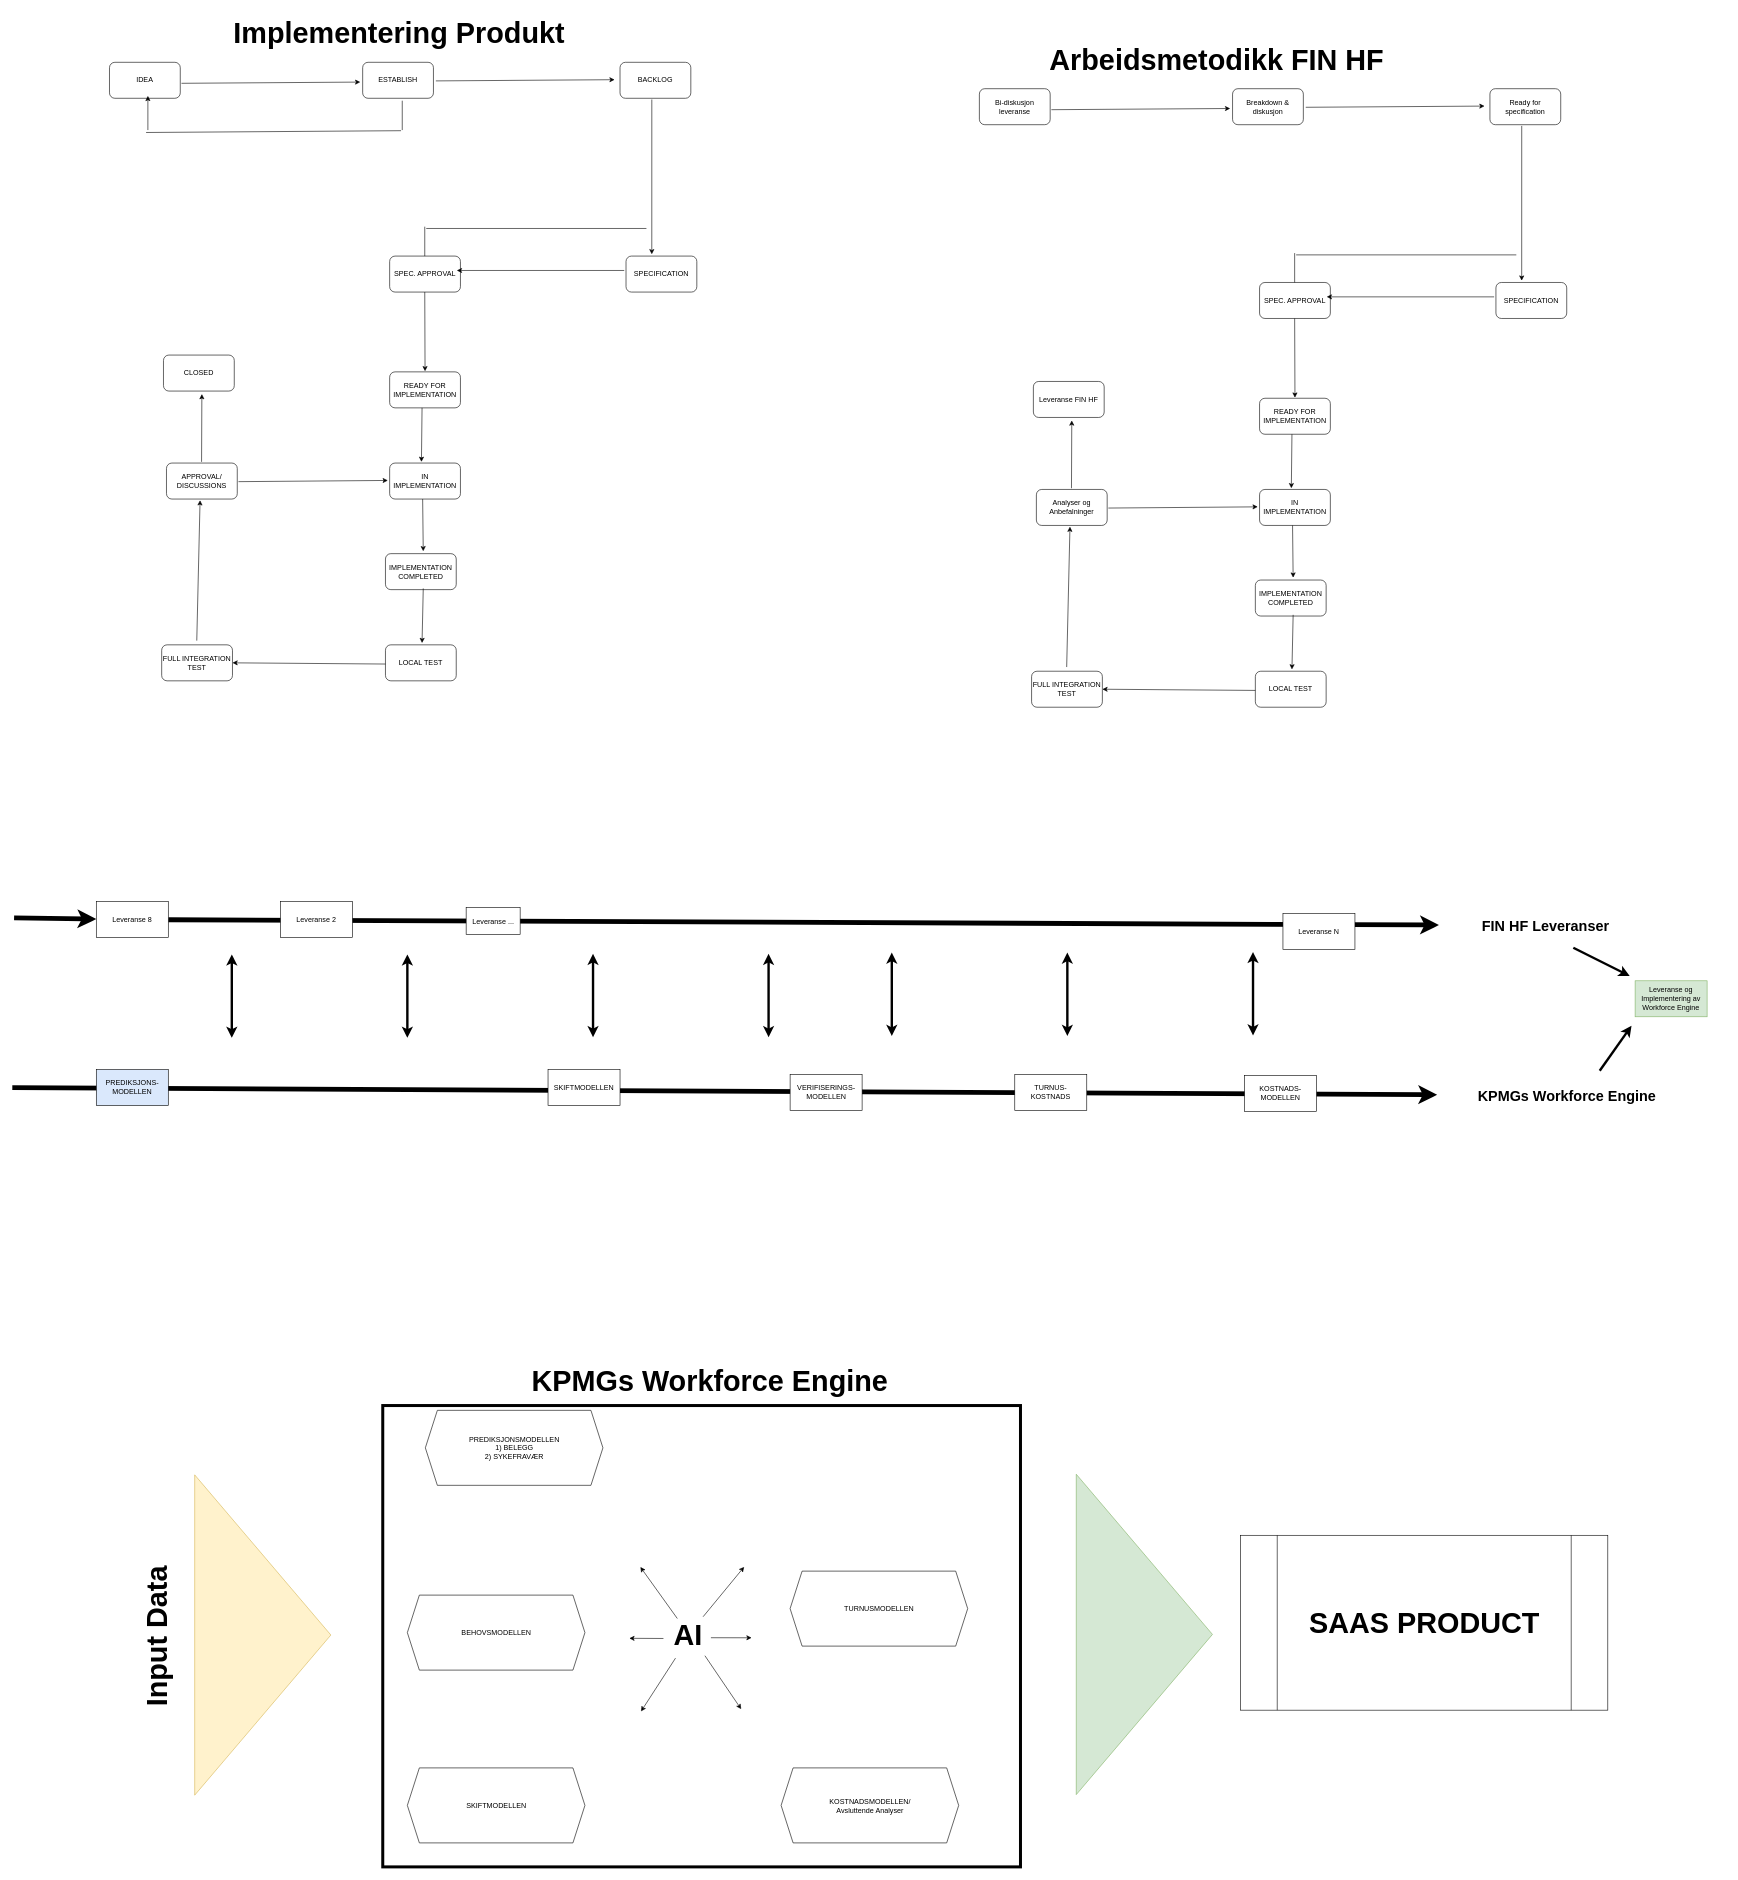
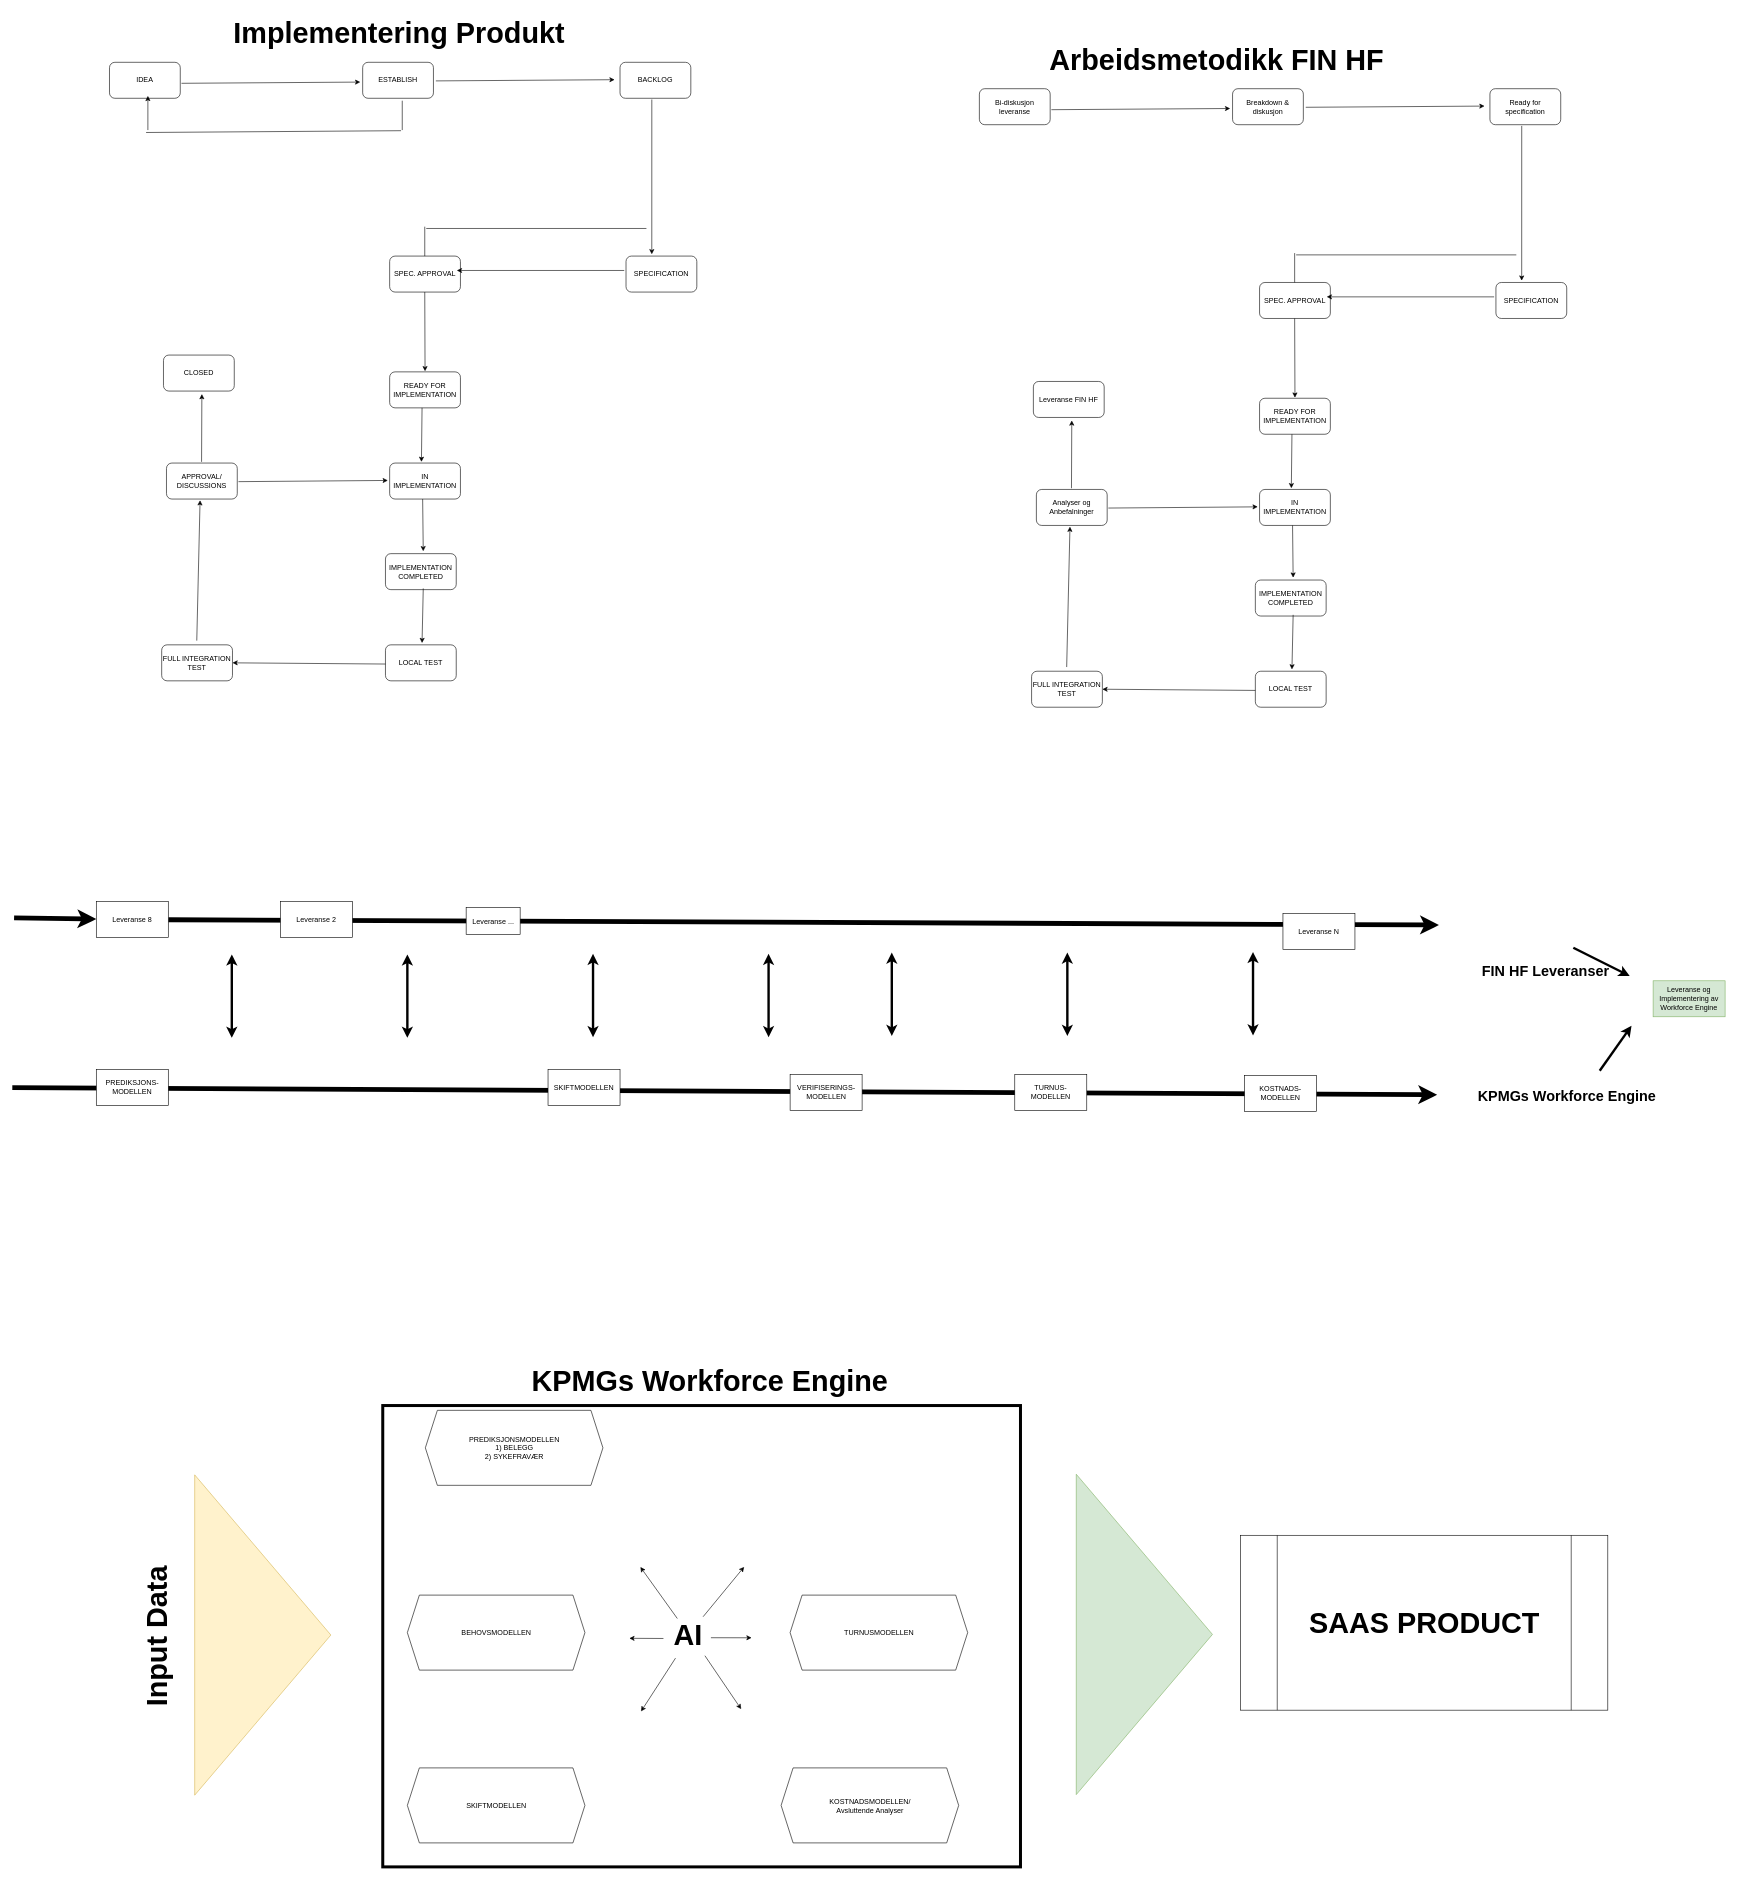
- <mxCell id="79" value="&lt;font style=&quot;font-size: 24px;&quot;&gt;&lt;b&gt;FIN HF Leveranser&lt;/b&gt;&lt;/font&gt;" style="text;html=1;align=center;verticalAlign=middle;whiteSpace=wrap;rounded=0;" vertex="1" parent="1"><mxGeometry x="2442" y="1528" width="268" height="30" as="geometry" /></mxCell>
+ <mxCell id="79" value="&lt;font style=&quot;font-size: 24px;&quot;&gt;&lt;b&gt;FIN HF Leveranser&lt;/b&gt;&lt;/font&gt;" style="text;html=1;align=center;verticalAlign=middle;whiteSpace=wrap;rounded=0;" vertex="1" parent="1"><mxGeometry x="2442" y="1603" width="268" height="30" as="geometry" /></mxCell>
- <mxCell id="84" value="Leveranse og Implementering av Workforce Engine" style="rounded=0;whiteSpace=wrap;html=1;fillColor=#d5e8d4;strokeColor=#82b366;" vertex="1" parent="1"><mxGeometry x="2725" y="1634" width="120" height="60" as="geometry" /></mxCell>
+ <mxCell id="84" value="Leveranse og Implementering av Workforce Engine" style="rounded=0;whiteSpace=wrap;html=1;fillColor=#d5e8d4;strokeColor=#82b366;" vertex="1" parent="1"><mxGeometry x="2755" y="1634" width="120" height="60" as="geometry" /></mxCell>
- <mxCell id="86" value="PREDIKSJONS-MODELLEN" style="rounded=0;whiteSpace=wrap;html=1;fillColor=#dae8fc;" vertex="1" parent="1"><mxGeometry x="160" y="1782" width="120" height="60" as="geometry" /></mxCell>
+ <mxCell id="86" value="PREDIKSJONS-MODELLEN" style="rounded=0;whiteSpace=wrap;html=1;" vertex="1" parent="1"><mxGeometry x="160" y="1782" width="120" height="60" as="geometry" /></mxCell>
- <mxCell id="89" value="TURNUS-KOSTNADS" style="rounded=0;whiteSpace=wrap;html=1;" vertex="1" parent="1"><mxGeometry x="1691" y="1790" width="120" height="60" as="geometry" /></mxCell>
+ <mxCell id="89" value="TURNUS-MODELLEN" style="rounded=0;whiteSpace=wrap;html=1;" vertex="1" parent="1"><mxGeometry x="1691" y="1790" width="120" height="60" as="geometry" /></mxCell>
- <mxCell id="35" value="TURNUSMODELLEN" style="shape=hexagon;perimeter=hexagonPerimeter2;whiteSpace=wrap;html=1;fixedSize=1;" parent="1" vertex="1"><mxGeometry x="1316.5" y="2618" width="296" height="125" as="geometry" /></mxCell>
+ <mxCell id="35" value="TURNUSMODELLEN" style="shape=hexagon;perimeter=hexagonPerimeter2;whiteSpace=wrap;html=1;fixedSize=1;" parent="1" vertex="1"><mxGeometry x="1316.5" y="2658" width="296" height="125" as="geometry" /></mxCell>
